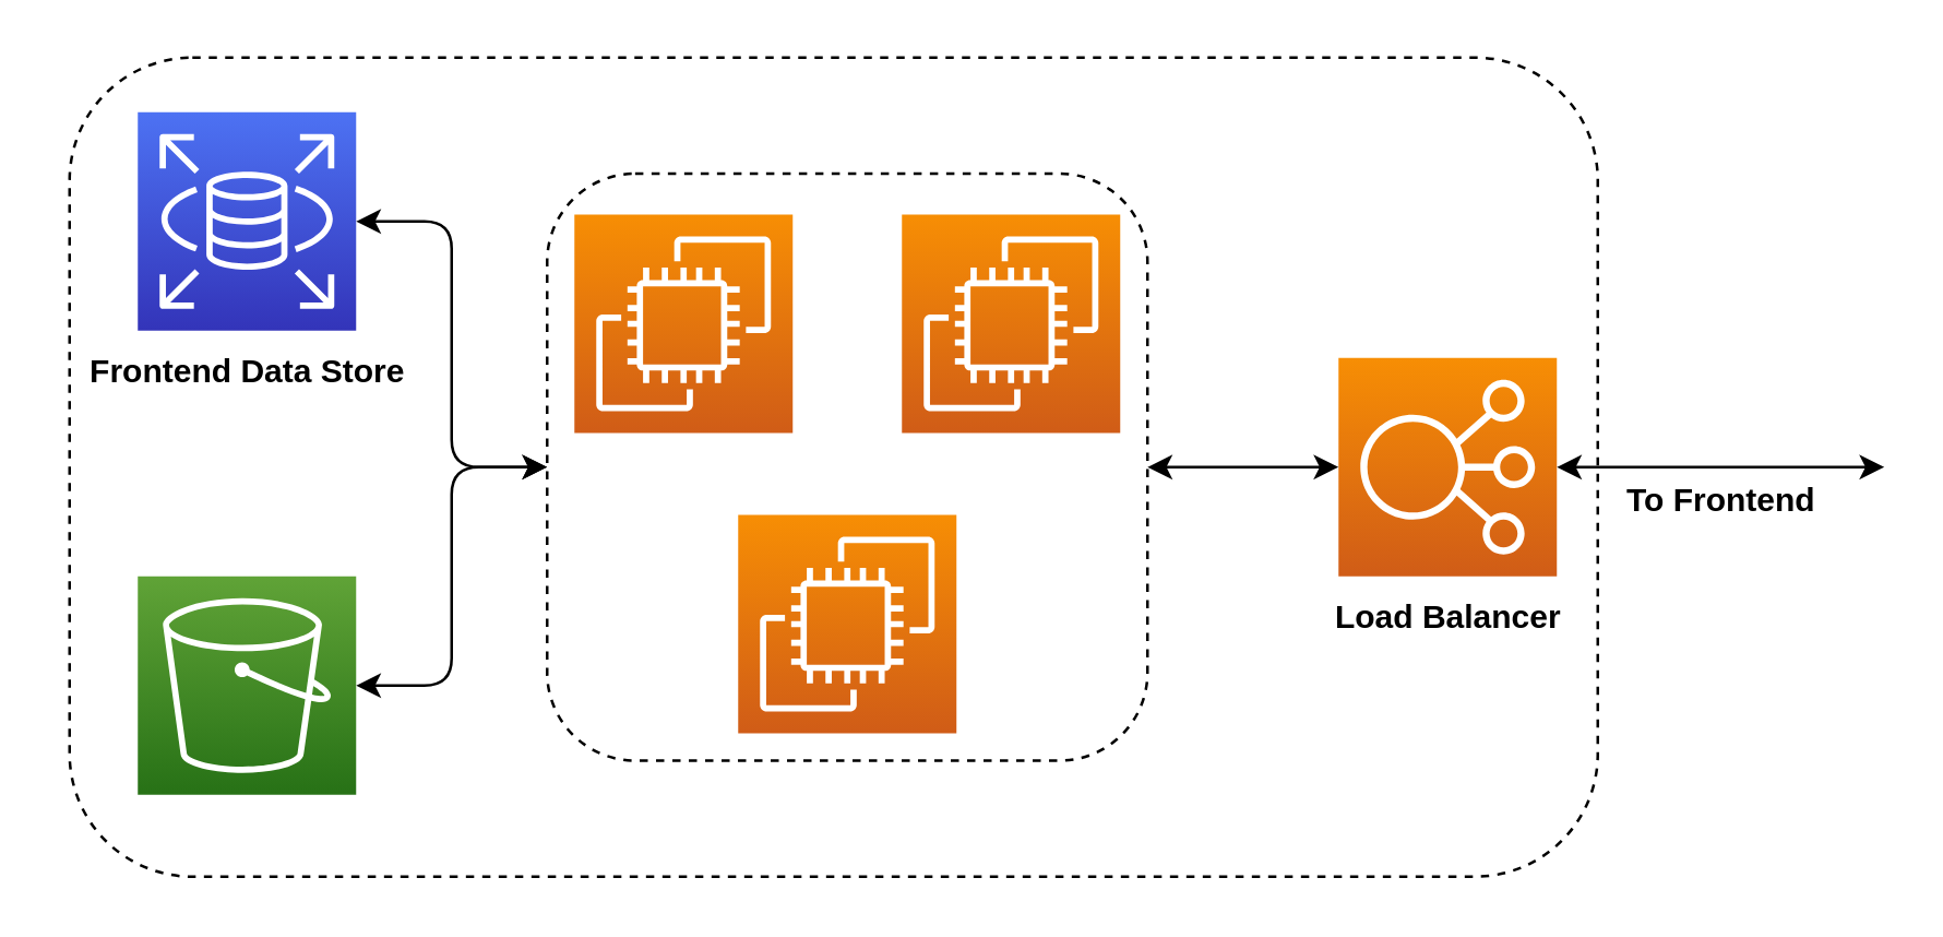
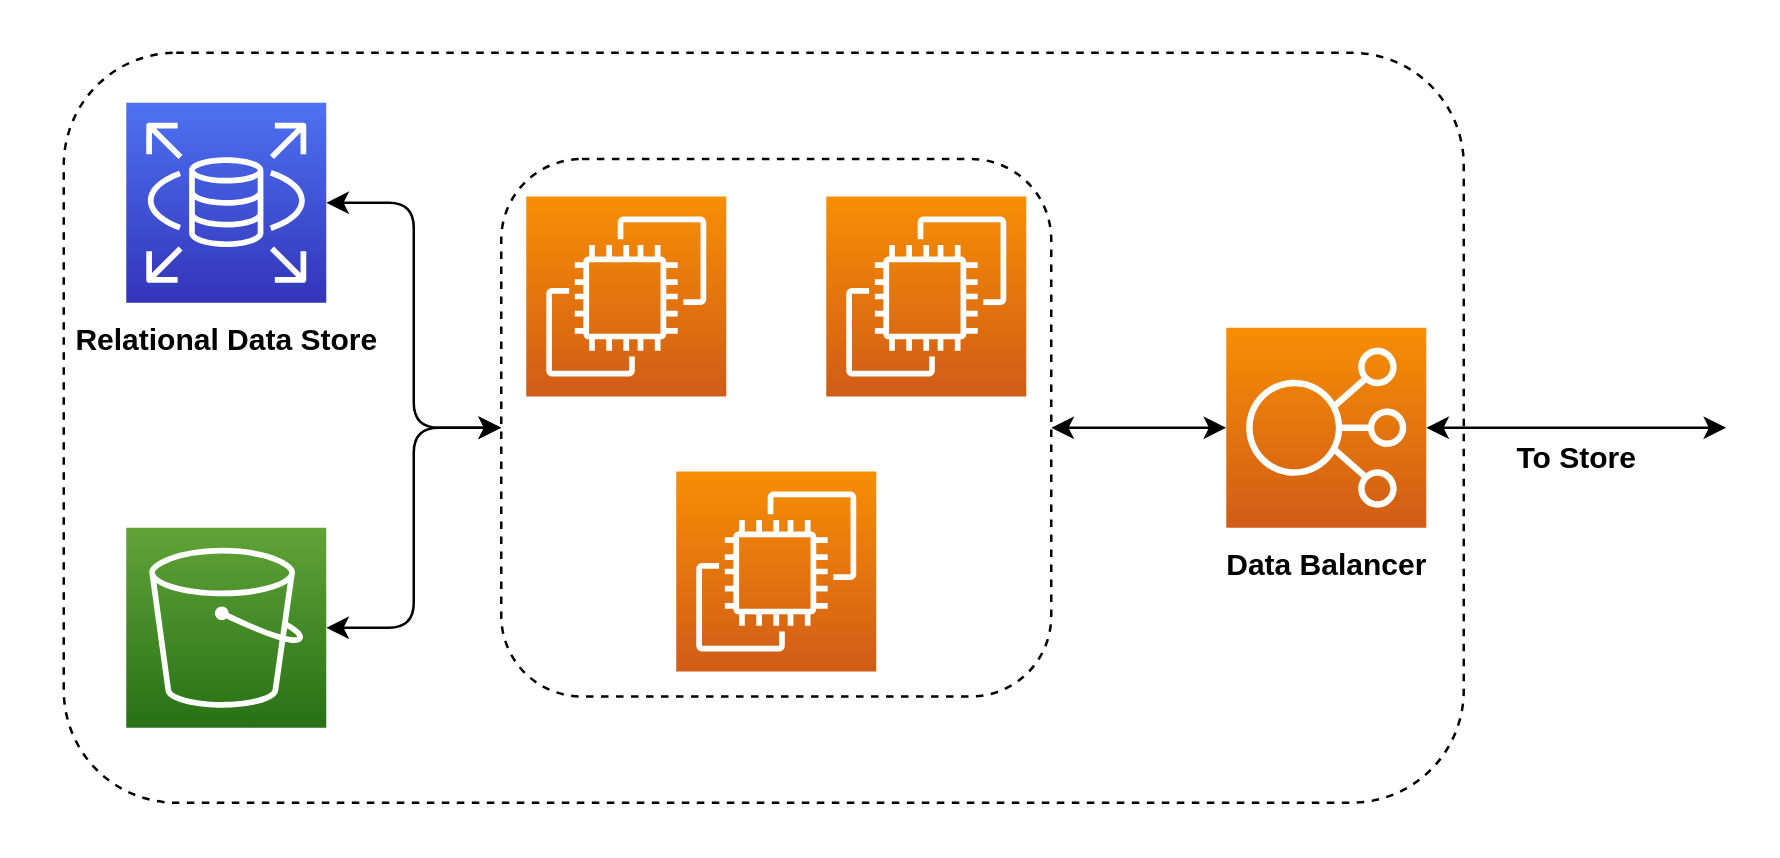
- <mxCell id="8" value="&lt;b&gt;Frontend Data Store&lt;/b&gt;" style="text;html=1;align=center;verticalAlign=middle;resizable=0;points=[];autosize=1;strokeColor=none;fillColor=none;" parent="1" vertex="1"><mxGeometry x="20" y="120.5" width="140" height="30" as="geometry" /></mxCell>
+ <mxCell id="8" value="&lt;b&gt;Relational Data Store&lt;/b&gt;" style="text;html=1;align=center;verticalAlign=middle;resizable=0;points=[];autosize=1;strokeColor=none;fillColor=none;" parent="1" vertex="1"><mxGeometry x="20" y="120.5" width="140" height="30" as="geometry" /></mxCell>
- <mxCell id="16" value="&lt;b&gt;To Frontend&lt;/b&gt;" style="text;html=1;align=center;verticalAlign=middle;resizable=0;points=[];autosize=1;strokeColor=none;fillColor=none;" vertex="1" parent="1"><mxGeometry x="585" y="168" width="90" height="30" as="geometry" /></mxCell>
+ <mxCell id="16" value="&lt;b&gt;To Store&lt;/b&gt;" style="text;html=1;align=center;verticalAlign=middle;resizable=0;points=[];autosize=1;strokeColor=none;fillColor=none;" vertex="1" parent="1"><mxGeometry x="585" y="168" width="90" height="30" as="geometry" /></mxCell>
- <mxCell id="9" value="&lt;b&gt;Load Balancer&lt;br&gt;&lt;/b&gt;" style="text;html=1;align=center;verticalAlign=middle;resizable=0;points=[];autosize=1;strokeColor=none;fillColor=none;" parent="1" vertex="1"><mxGeometry x="475" y="210.5" width="110" height="30" as="geometry" /></mxCell>
+ <mxCell id="9" value="&lt;b&gt;Data Balancer&lt;br&gt;&lt;/b&gt;" style="text;html=1;align=center;verticalAlign=middle;resizable=0;points=[];autosize=1;strokeColor=none;fillColor=none;" parent="1" vertex="1"><mxGeometry x="475" y="210.5" width="110" height="30" as="geometry" /></mxCell>
